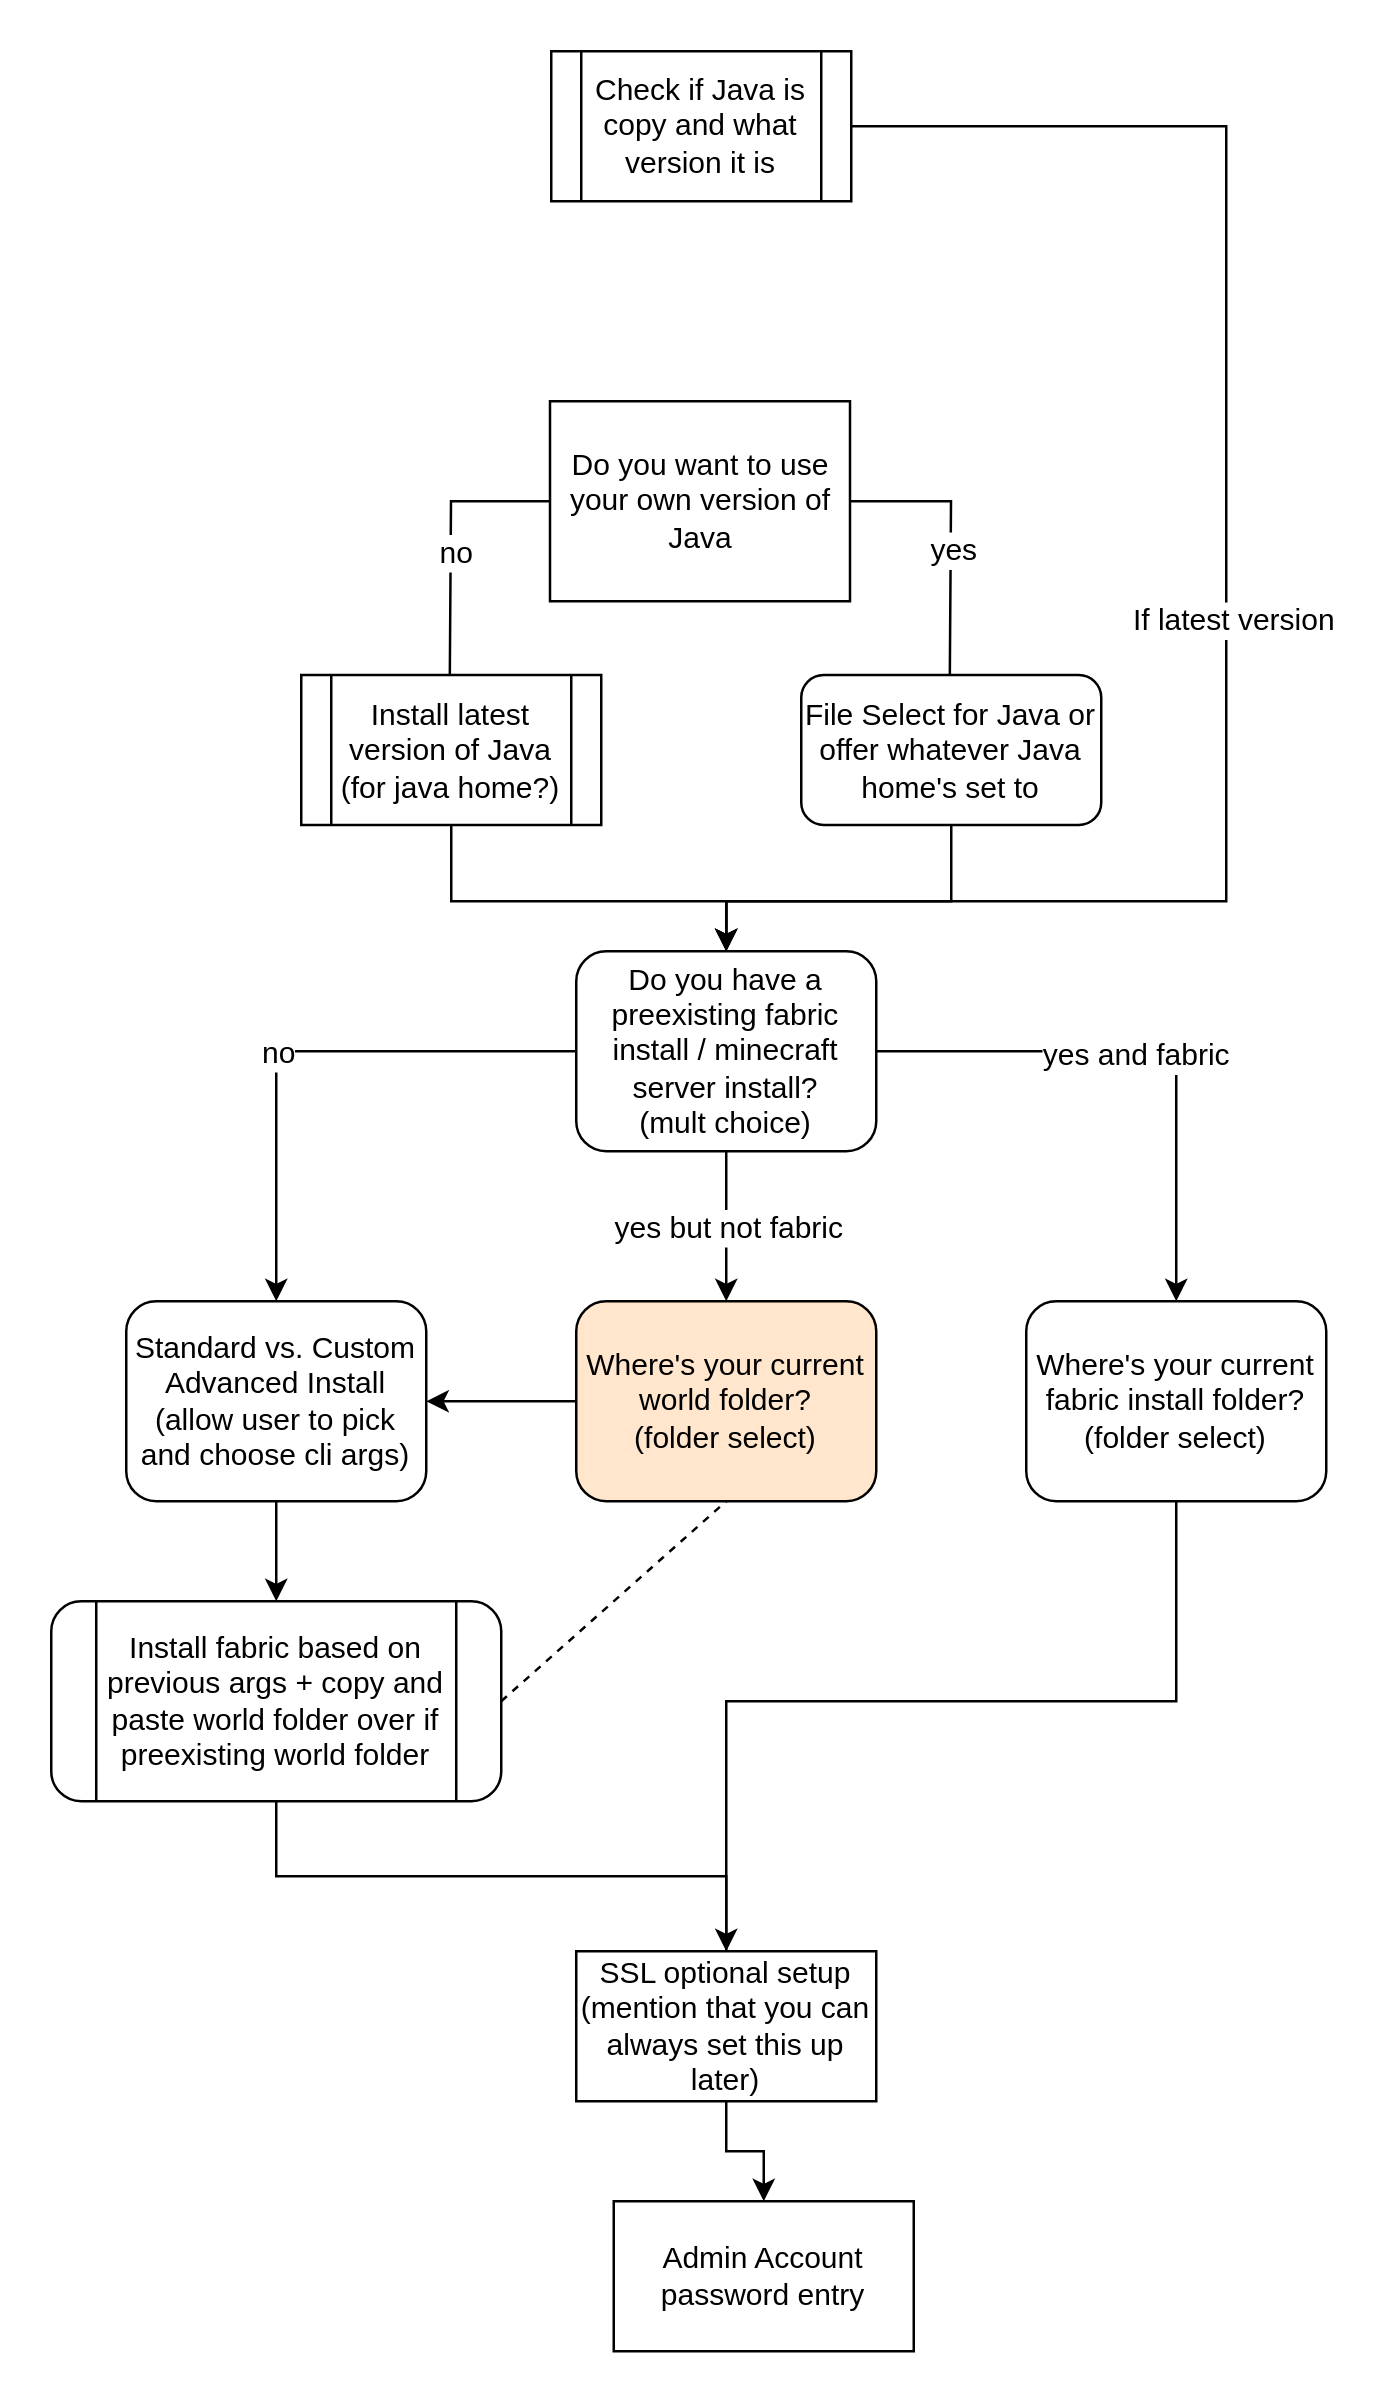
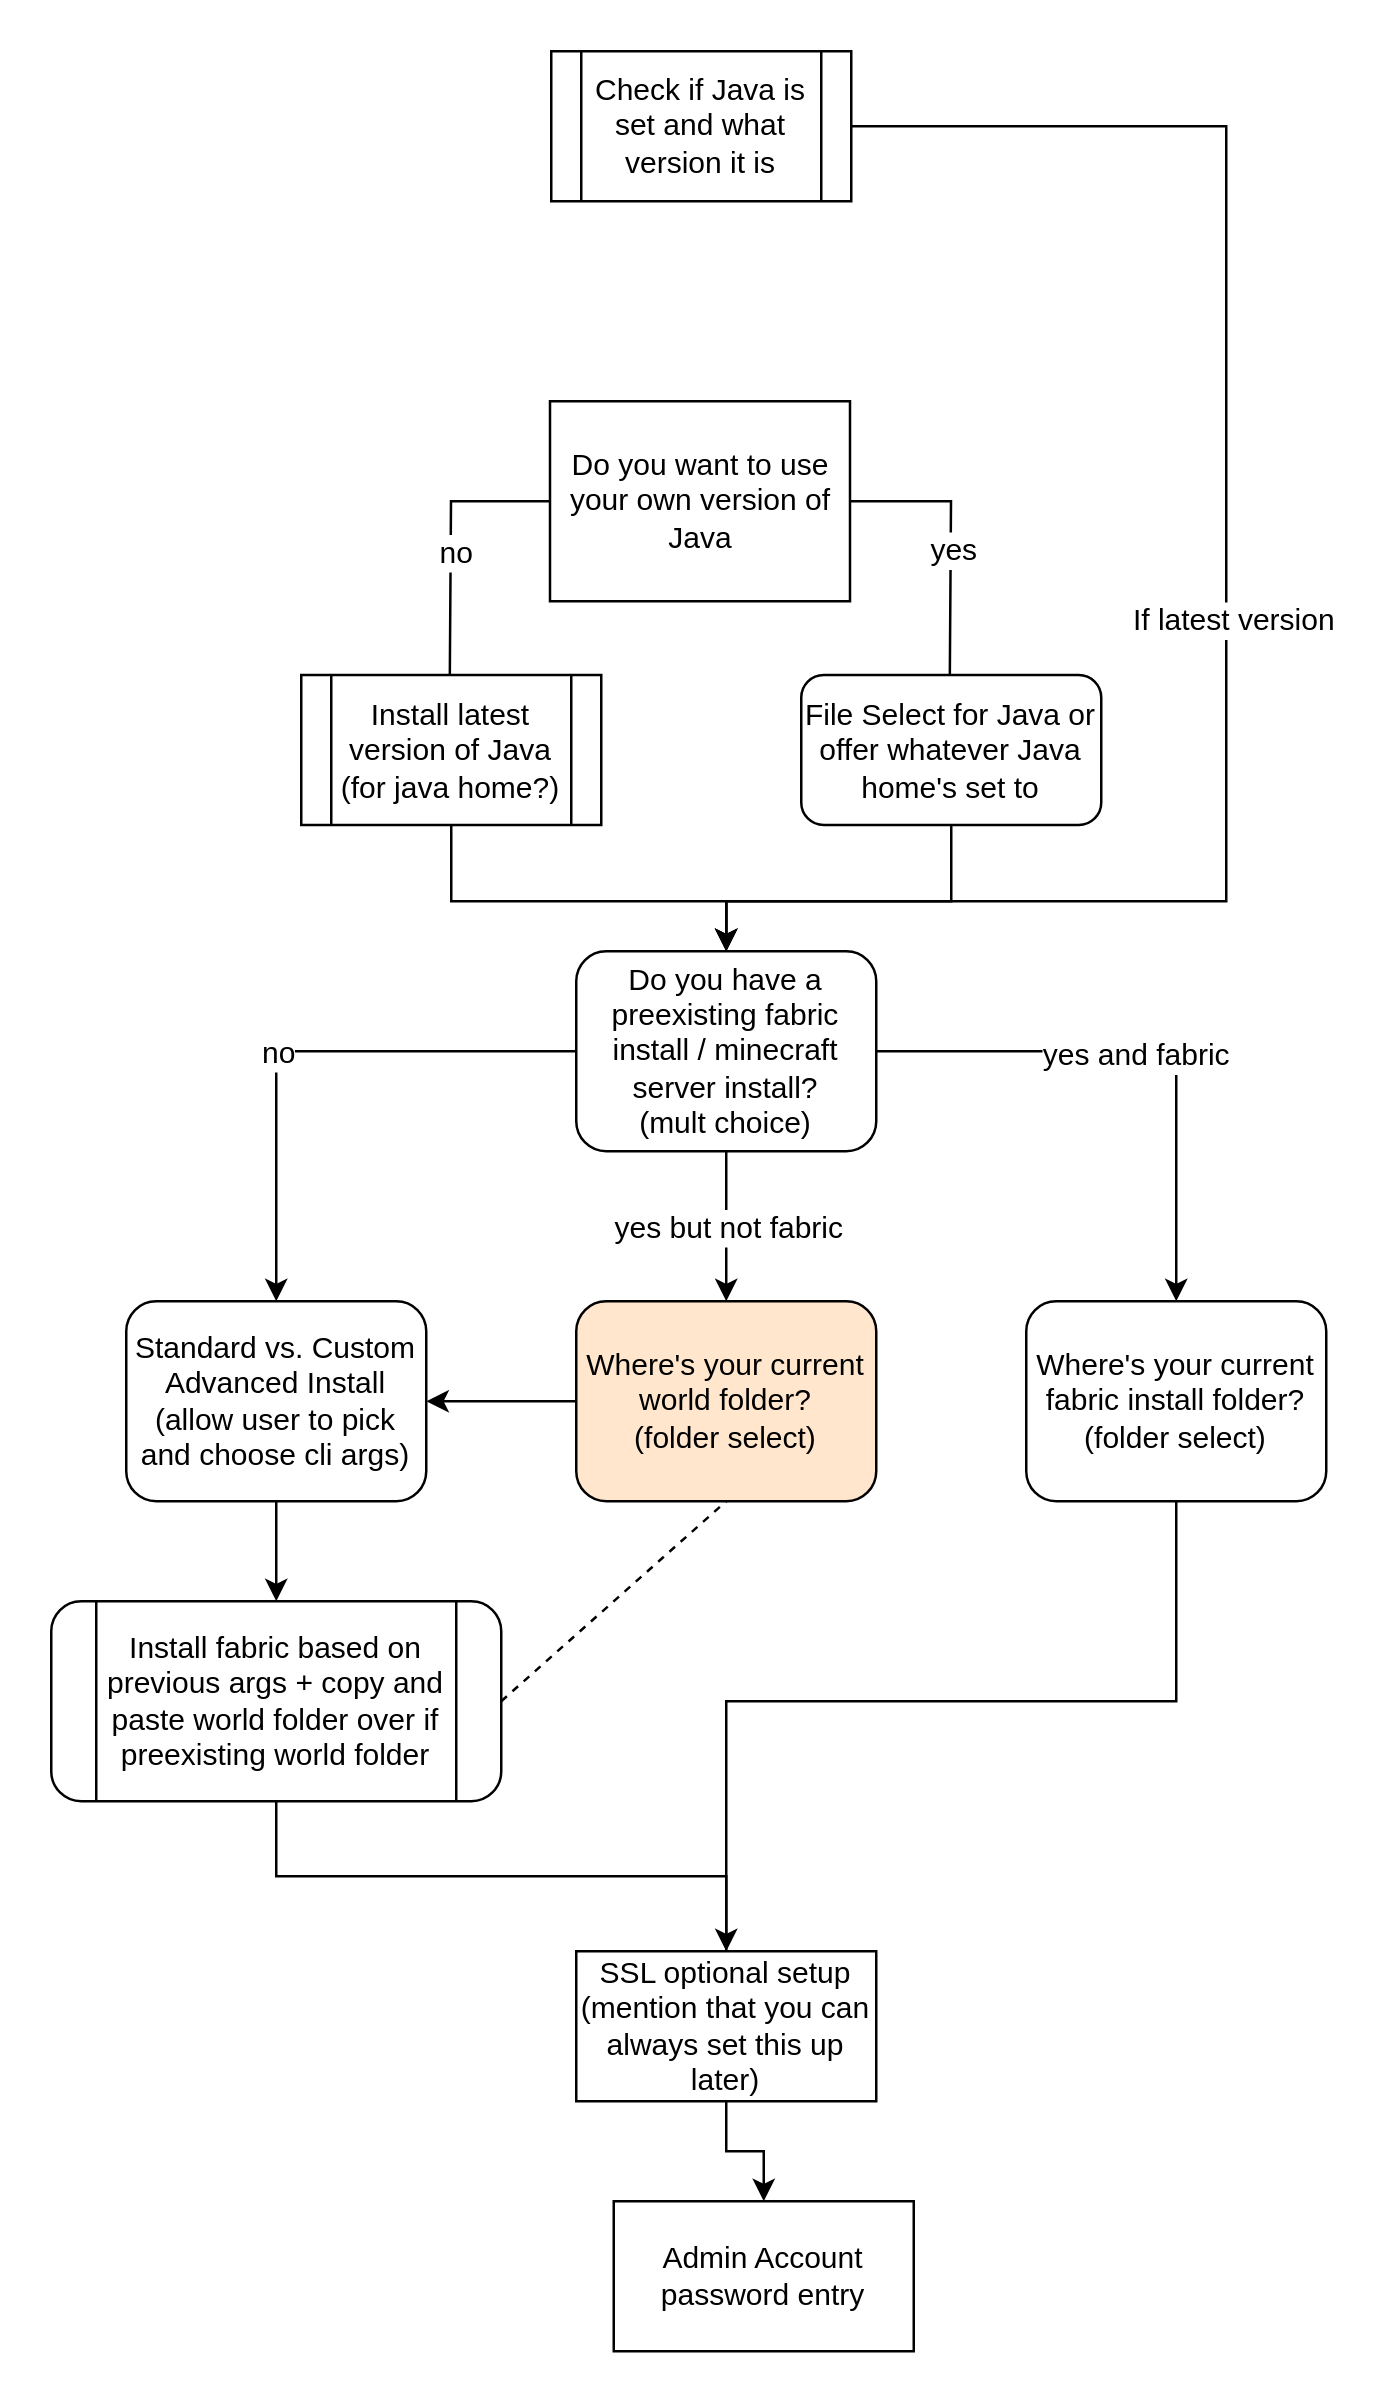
- <mxCell id="18" value="Check if Java is copy and what version it is" style="shape=process;whiteSpace=wrap;html=1;backgroundOutline=1;" parent="1" vertex="1"><mxGeometry x="220" y="20" width="120" height="60" as="geometry" /></mxCell>
+ <mxCell id="18" value="Check if Java is set and what version it is" style="shape=process;whiteSpace=wrap;html=1;backgroundOutline=1;" parent="1" vertex="1"><mxGeometry x="220" y="20" width="120" height="60" as="geometry" /></mxCell>
